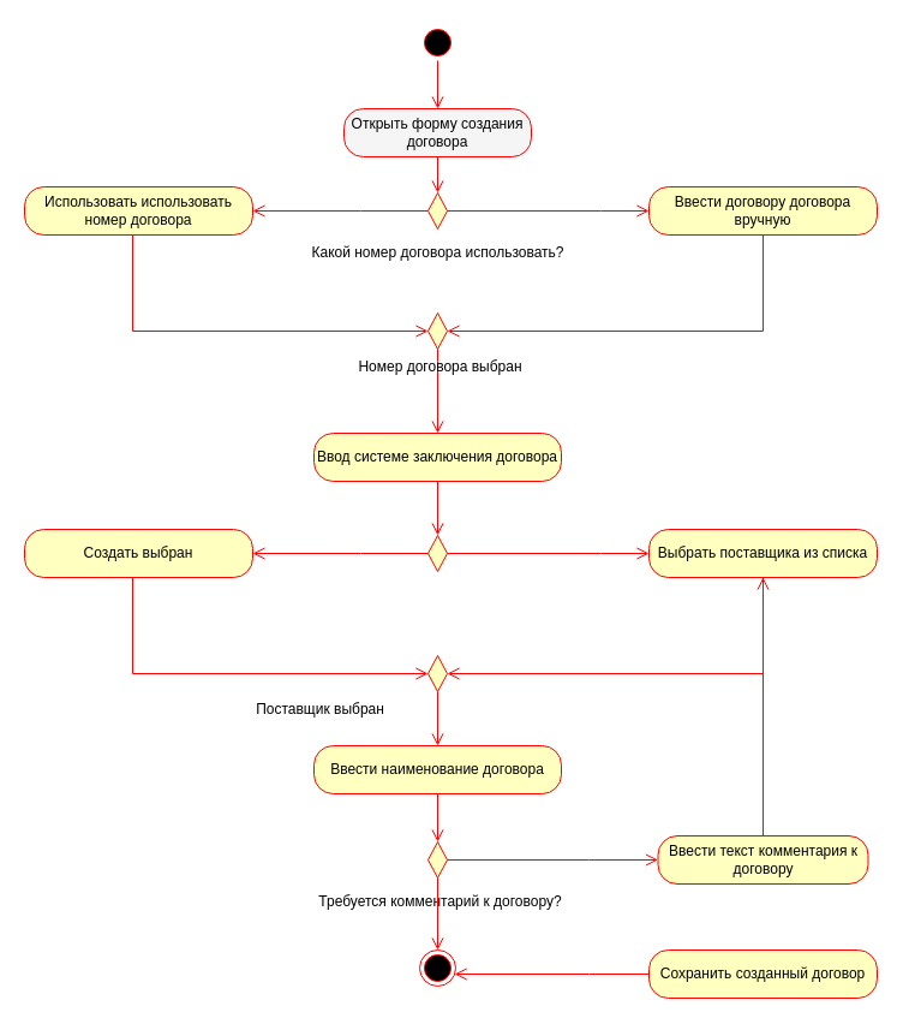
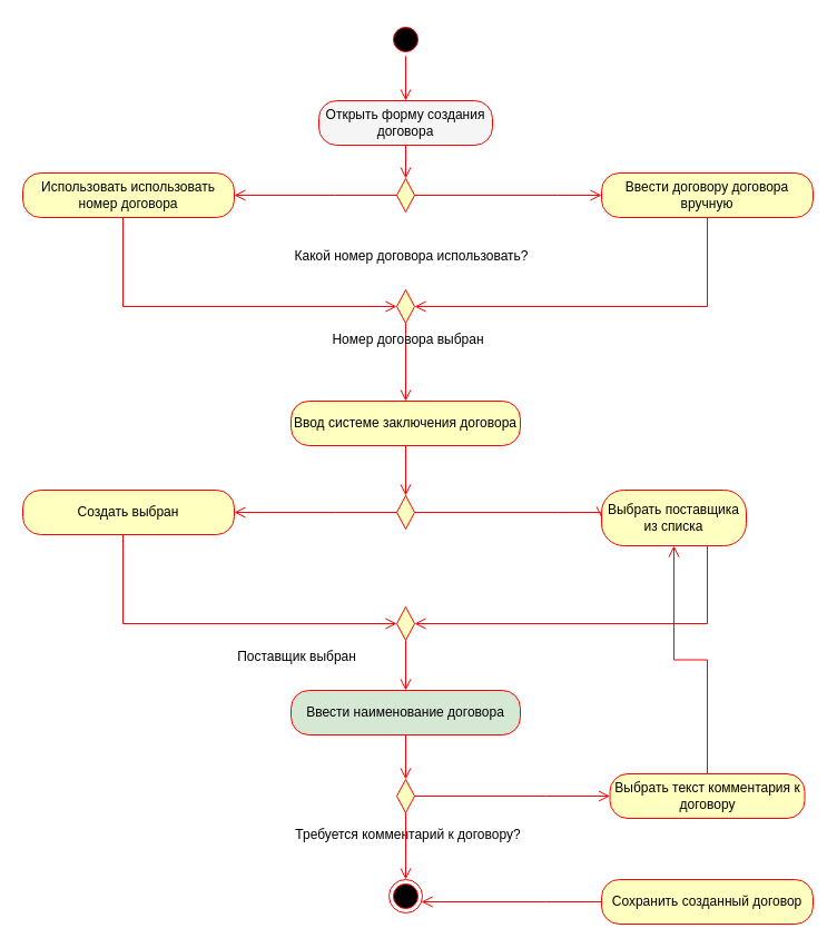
- <mxCell id="14" value="Какой номер договора использовать?" style="text;html=1;align=center;verticalAlign=middle;resizable=0;points=[];autosize=1;strokeColor=none;fillColor=none;" vertex="1" parent="1"><mxGeometry x="249" y="195" width="230" height="30" as="geometry" /></mxCell>
+ <mxCell id="14" value="Какой номер договора использовать?" style="text;html=1;align=center;verticalAlign=middle;resizable=0;points=[];autosize=1;strokeColor=none;fillColor=none;" vertex="1" parent="1"><mxGeometry x="254" y="215" width="230" height="30" as="geometry" /></mxCell>
- <mxCell id="22" value="Выбрать поставщика из списка" style="rounded=1;whiteSpace=wrap;html=1;arcSize=40;fontColor=#000000;fillColor=#ffffc0;strokeColor=#ff0000;" vertex="1" parent="1"><mxGeometry x="540" y="440" width="190" height="40" as="geometry" /></mxCell>
+ <mxCell id="22" value="Выбрать поставщика из списка" style="rounded=1;whiteSpace=wrap;html=1;arcSize=40;fontColor=#000000;fillColor=#ffffc0;strokeColor=#ff0000;" vertex="1" parent="1"><mxGeometry x="540" y="440" width="130" height="50" as="geometry" /></mxCell>
- <mxCell id="29" value="Ввести наименование договора" style="rounded=1;whiteSpace=wrap;html=1;arcSize=40;fontColor=#000000;fillColor=#ffffc0;strokeColor=#ff0000;" vertex="1" parent="1"><mxGeometry x="261" y="620" width="206" height="40" as="geometry" /></mxCell>
+ <mxCell id="29" value="Ввести наименование договора" style="rounded=1;whiteSpace=wrap;html=1;arcSize=40;fontColor=#000000;fillColor=#d5e8d4;strokeColor=#ff0000;" vertex="1" parent="1"><mxGeometry x="261" y="620" width="206" height="40" as="geometry" /></mxCell>
- <mxCell id="33" value="Ввести текст комментария к договору" style="rounded=1;whiteSpace=wrap;html=1;arcSize=40;fontColor=#000000;fillColor=#ffffc0;strokeColor=#ff0000;" vertex="1" parent="1"><mxGeometry x="547.5" y="695" width="175" height="40" as="geometry" /></mxCell>
+ <mxCell id="33" value="Выбрать текст комментария к договору" style="rounded=1;whiteSpace=wrap;html=1;arcSize=40;fontColor=#000000;fillColor=#ffffc0;strokeColor=#ff0000;" vertex="1" parent="1"><mxGeometry x="547.5" y="695" width="175" height="40" as="geometry" /></mxCell>
